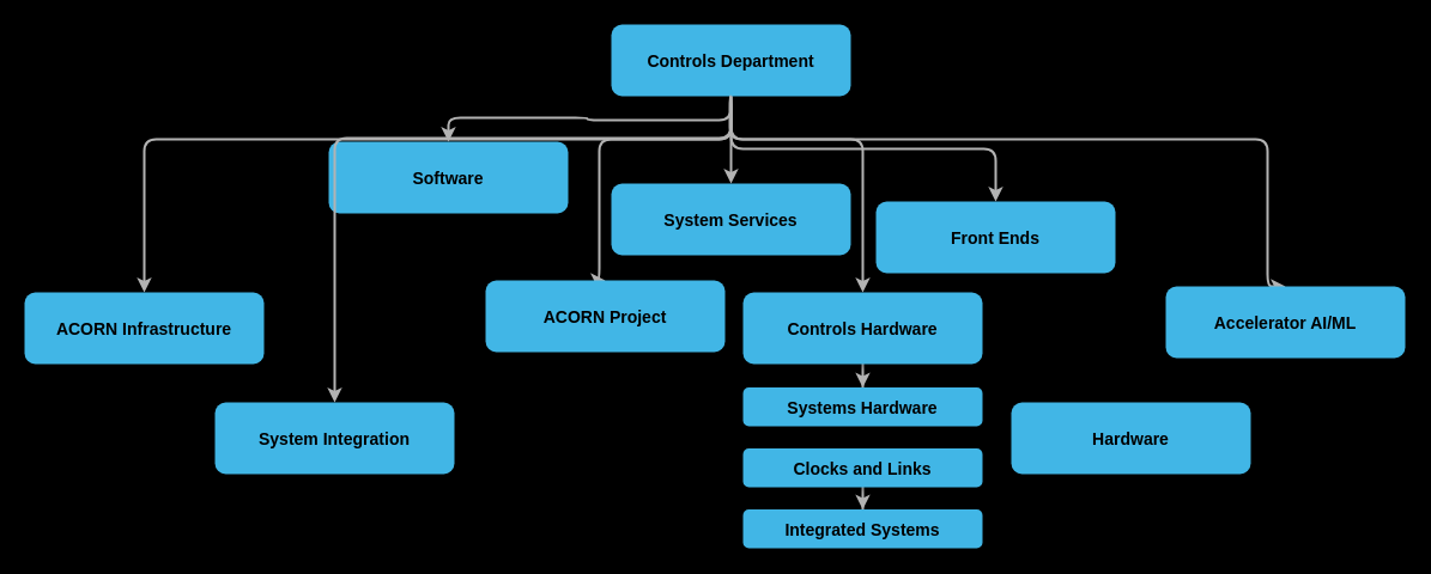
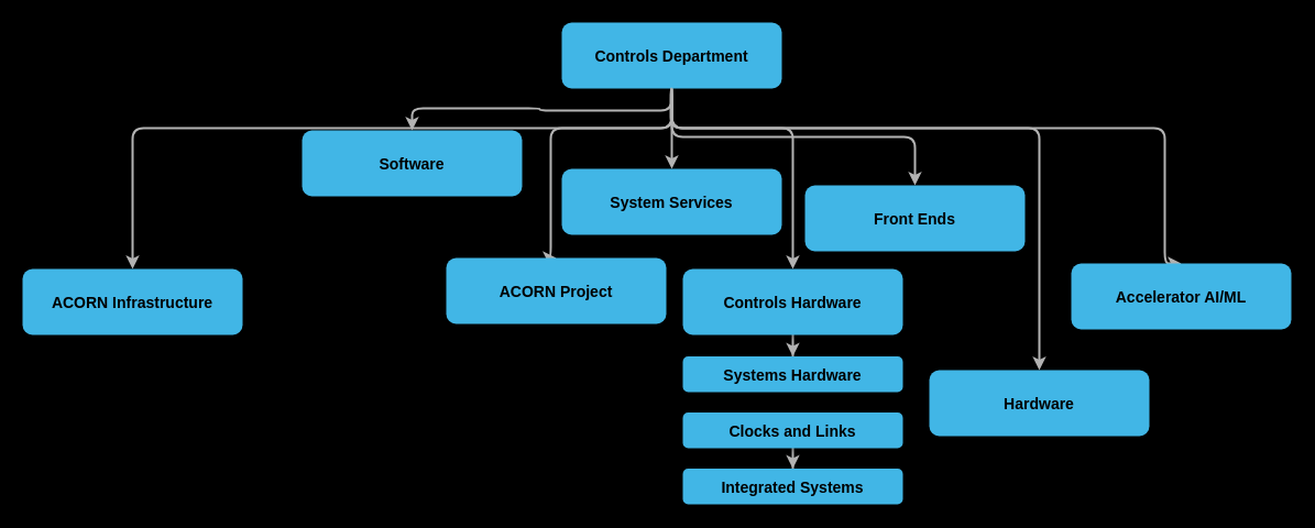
- <mxCell id="25" style="edgeStyle=orthogonalEdgeStyle;rounded=1;orthogonalLoop=1;jettySize=auto;html=1;entryX=0.5;entryY=0;entryDx=0;entryDy=0;exitX=0.5;exitY=1;exitDx=0;exitDy=0;strokeWidth=2;strokeColor=#B3B3B3;fontColor=#000000;" edge="1" parent="1" source="20" target="22"><mxGeometry relative="1" as="geometry"><Array as="points"><mxPoint x="610" y="115" /><mxPoint x="279" y="115" /></Array><mxPoint x="625" y="89" as="sourcePoint" /><mxPoint x="961" y="355" as="targetPoint" /></mxGeometry></mxCell>
+ <mxCell id="24" style="edgeStyle=orthogonalEdgeStyle;rounded=1;orthogonalLoop=1;jettySize=auto;html=1;entryX=0.5;entryY=0;entryDx=0;entryDy=0;exitX=0.5;exitY=1;exitDx=0;exitDy=0;strokeWidth=2;strokeColor=#B3B3B3;fontColor=#000000;" edge="1" parent="1" source="20" target="23"><mxGeometry relative="1" as="geometry"><Array as="points"><mxPoint x="610" y="116" /><mxPoint x="944" y="116" /></Array><mxPoint x="620" y="90" as="sourcePoint" /><mxPoint x="1079" y="264" as="targetPoint" /></mxGeometry></mxCell>
- <mxCell id="22" value="System Integration" style="rounded=1;fillColor=#41B6E6;strokeColor=none;shadow=1;gradientColor=none;fontStyle=1;fontColor=#000000;fontSize=14;strokeWidth=2;" vertex="1" parent="1"><mxGeometry x="179" y="336" width="200" height="60" as="geometry" /></mxCell>
